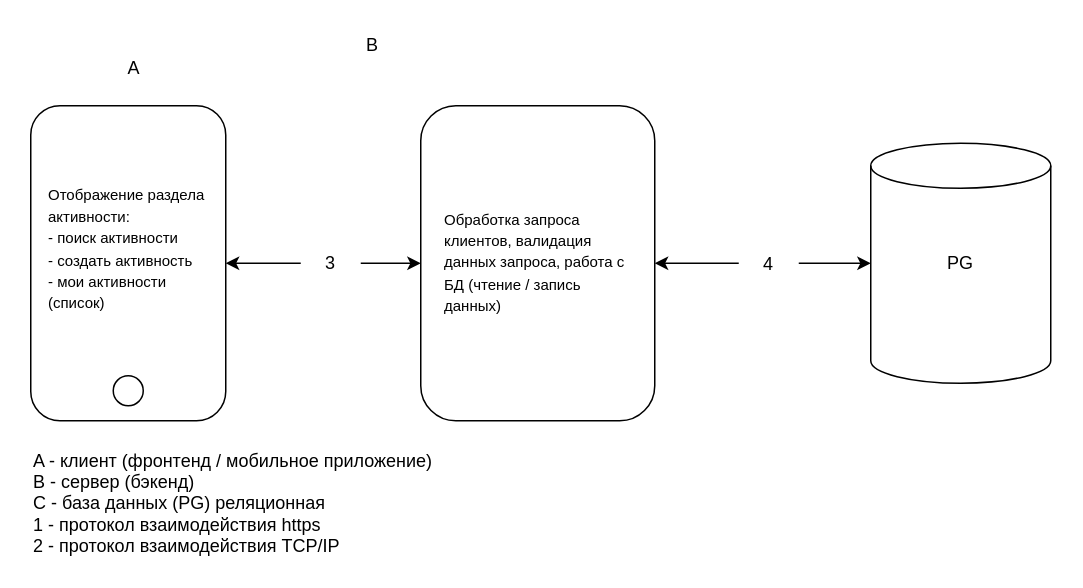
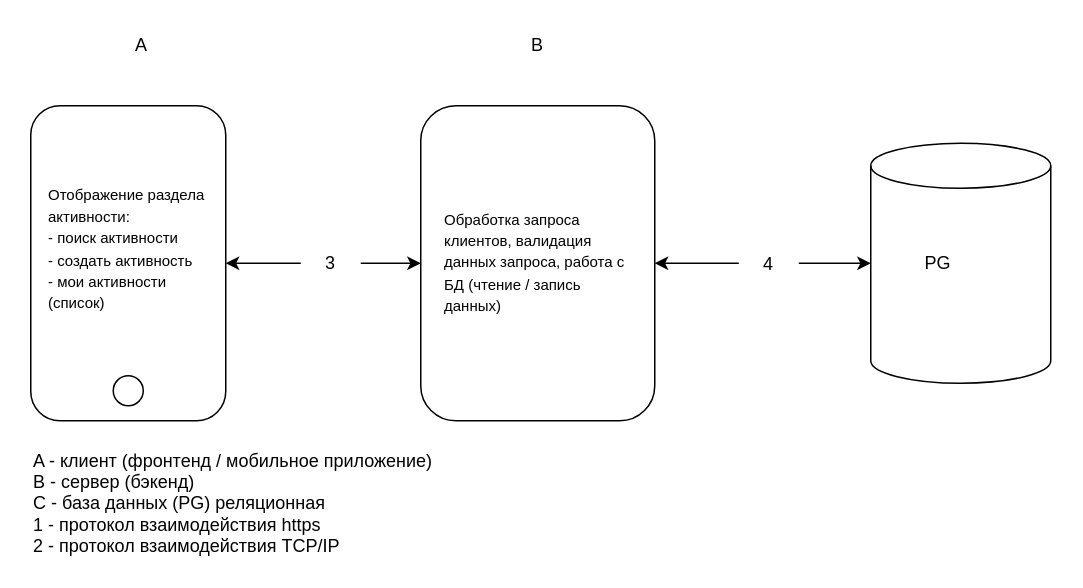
- <mxCell id="9" value="B" style="rounded=0;whiteSpace=wrap;html=1;strokeColor=none;fillColor=none;" vertex="1" parent="1"><mxGeometry x="228" y="20" width="40" height="20" as="geometry" /></mxCell>
+ <mxCell id="9" value="B" style="rounded=0;whiteSpace=wrap;html=1;strokeColor=none;fillColor=none;" vertex="1" parent="1"><mxGeometry x="338" y="20" width="40" height="20" as="geometry" /></mxCell>
- <mxCell id="8" value="A" style="rounded=0;whiteSpace=wrap;html=1;strokeColor=none;fillColor=none;" vertex="1" parent="1"><mxGeometry x="69.25" y="35" width="40" height="20" as="geometry" /></mxCell>
+ <mxCell id="8" value="A" style="rounded=0;whiteSpace=wrap;html=1;strokeColor=none;fillColor=none;" vertex="1" parent="1"><mxGeometry x="74.25" y="20" width="40" height="20" as="geometry" /></mxCell>
- <mxCell id="10" value="PG" style="rounded=0;whiteSpace=wrap;html=1;strokeColor=none;fillColor=none;" vertex="1" parent="1"><mxGeometry x="620" y="165" width="40" height="20" as="geometry" /></mxCell>
+ <mxCell id="10" value="PG" style="rounded=0;whiteSpace=wrap;html=1;strokeColor=none;fillColor=none;" vertex="1" parent="1"><mxGeometry x="605" y="165" width="40" height="20" as="geometry" /></mxCell>
